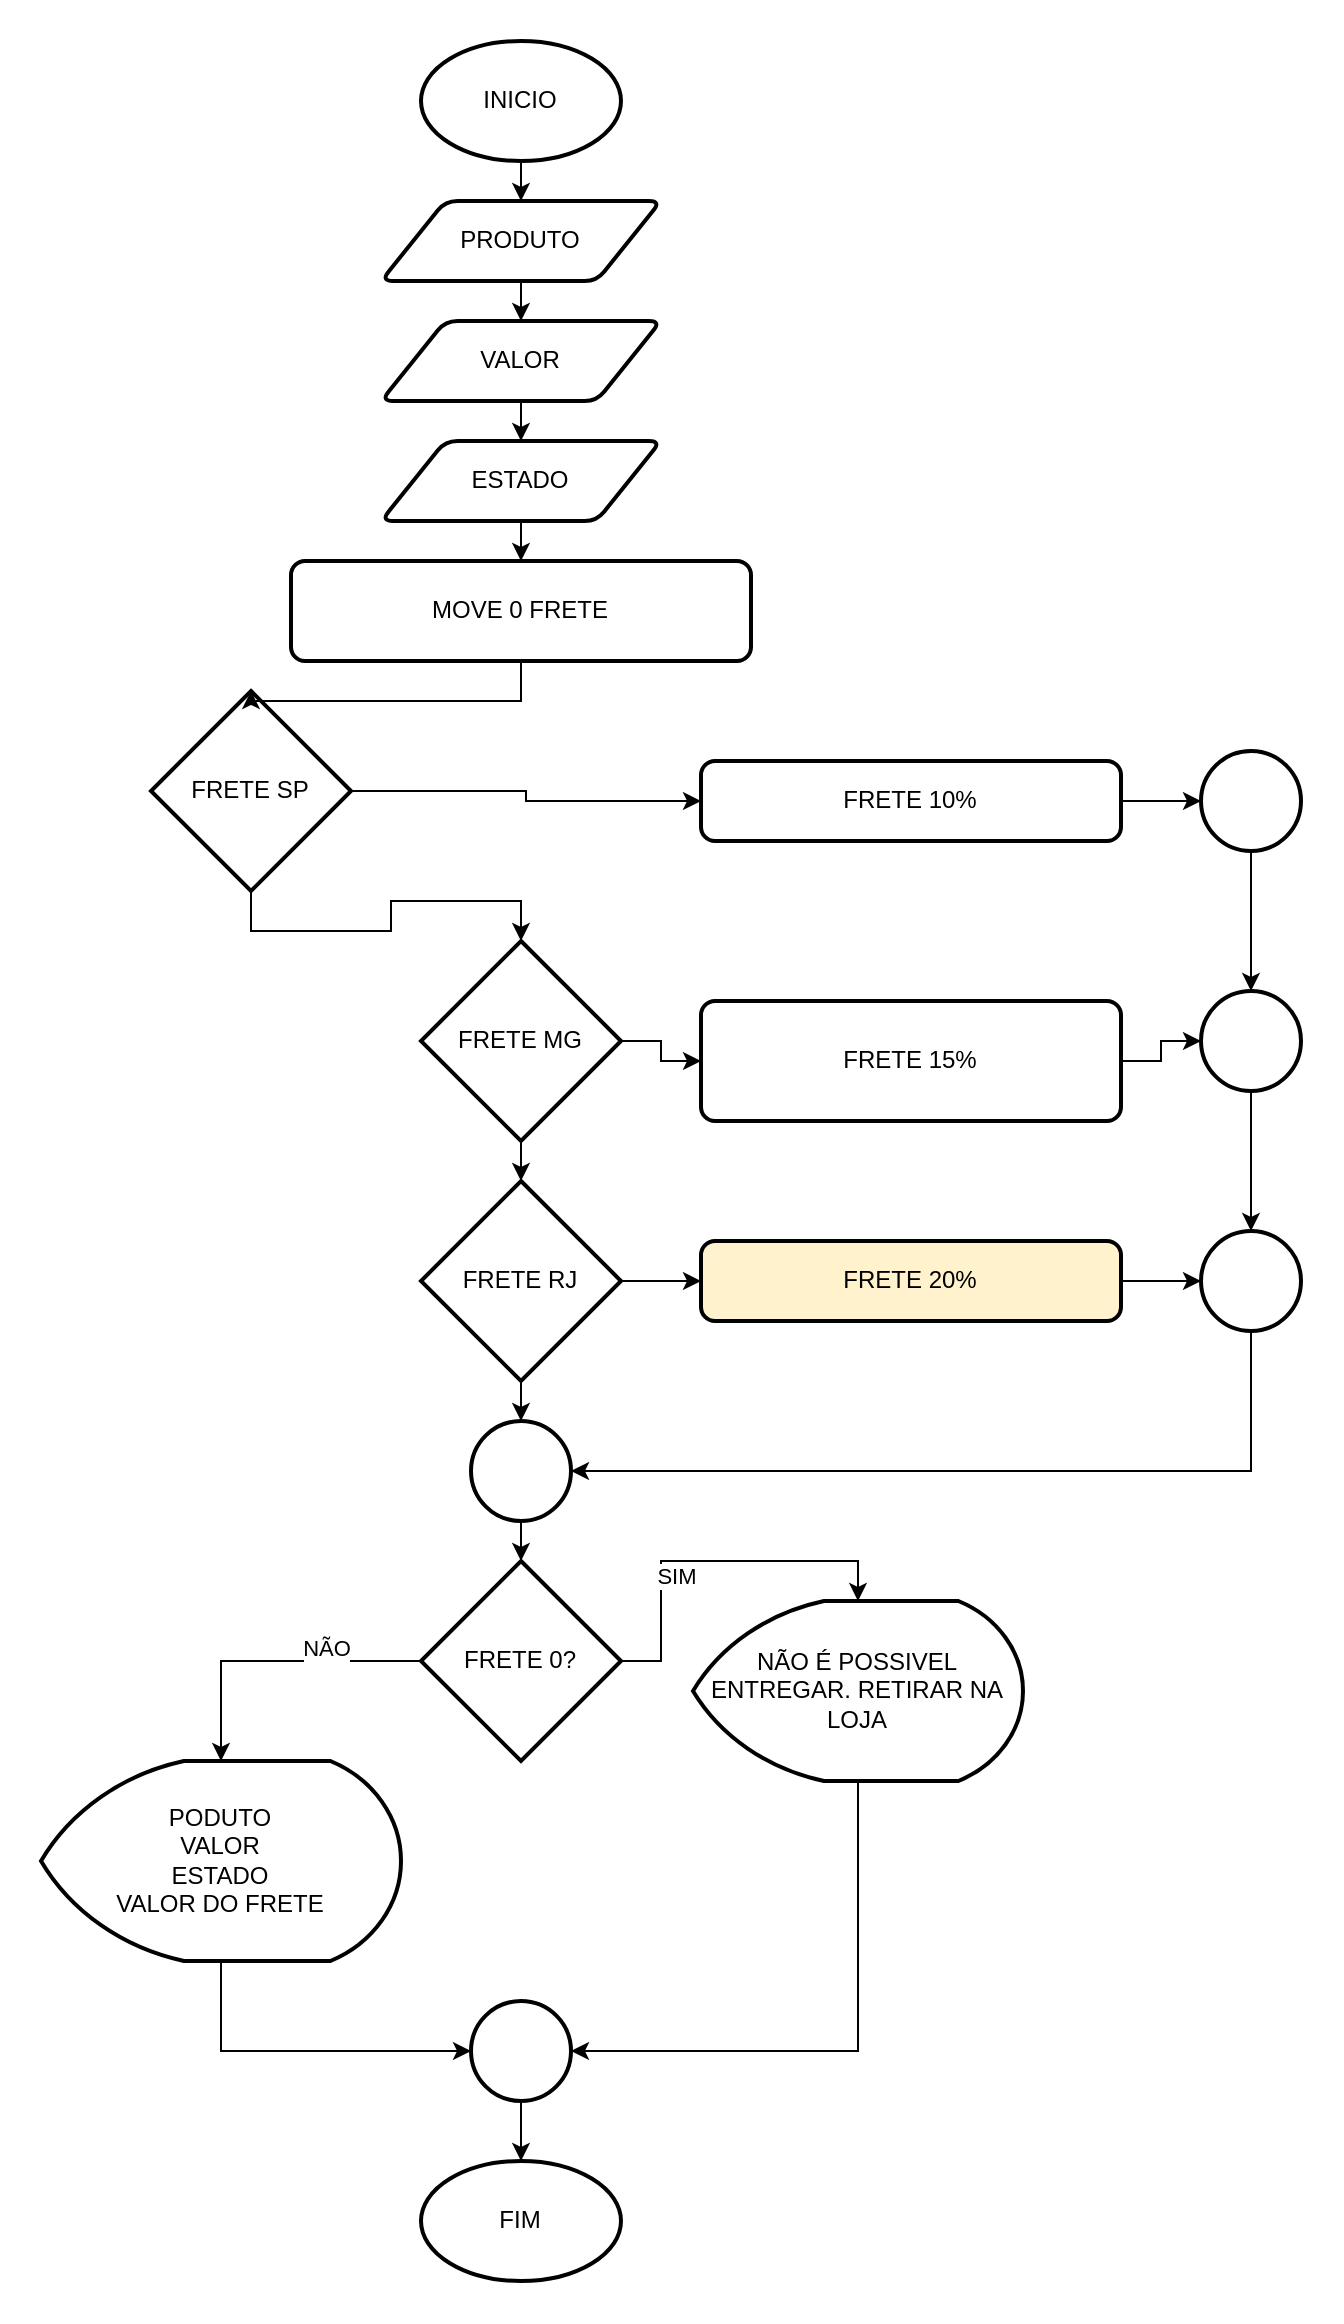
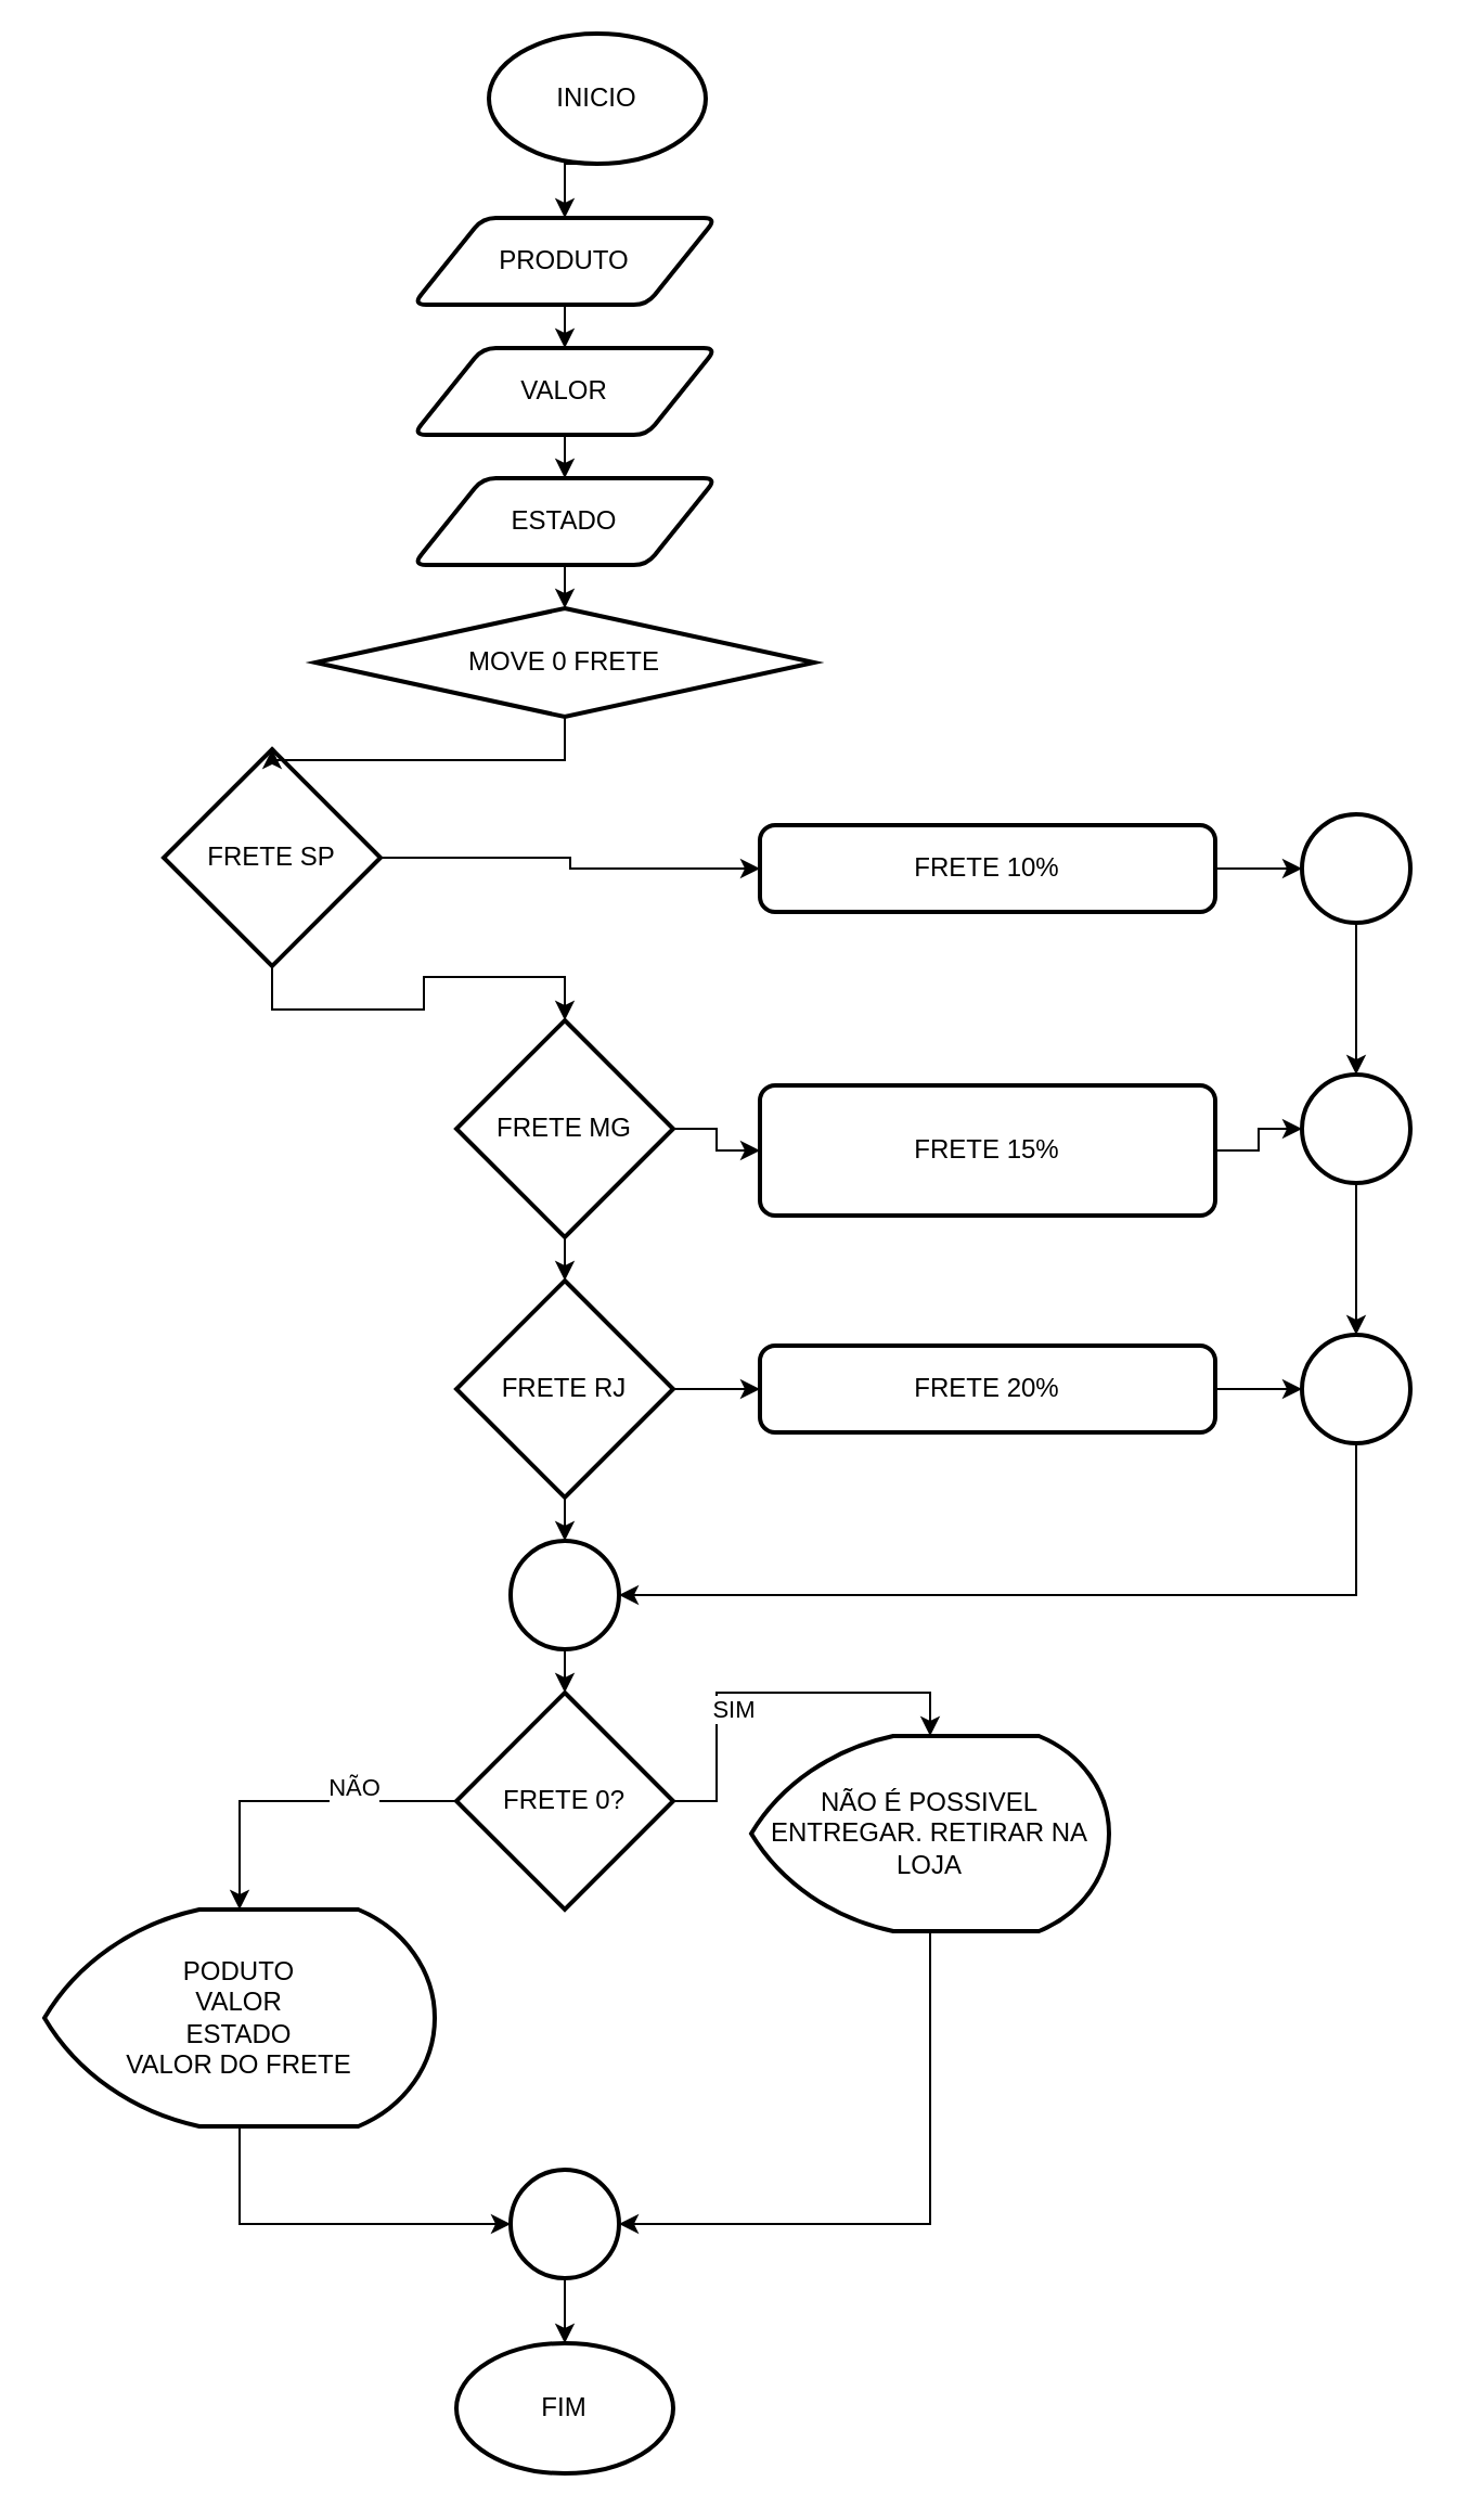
- <mxCell id="3" value="&lt;font style=&quot;vertical-align: inherit;&quot;&gt;&lt;font style=&quot;vertical-align: inherit;&quot;&gt;INICIO&lt;/font&gt;&lt;/font&gt;" style="strokeWidth=2;html=1;shape=mxgraph.flowchart.start_1;whiteSpace=wrap;" vertex="1" parent="1"><mxGeometry x="210" y="20" width="100" height="60" as="geometry" /></mxCell>
+ <mxCell id="3" value="&lt;font style=&quot;vertical-align: inherit;&quot;&gt;&lt;font style=&quot;vertical-align: inherit;&quot;&gt;INICIO&lt;/font&gt;&lt;/font&gt;" style="strokeWidth=2;html=1;shape=mxgraph.flowchart.start_1;whiteSpace=wrap;" vertex="1" parent="1"><mxGeometry x="225" y="15" width="100" height="60" as="geometry" /></mxCell>
- <mxCell id="11" value="&lt;font style=&quot;vertical-align: inherit;&quot;&gt;&lt;font style=&quot;vertical-align: inherit;&quot;&gt;MOVE 0 FRETE&lt;/font&gt;&lt;/font&gt;" style="rounded=1;whiteSpace=wrap;html=1;absoluteArcSize=1;arcSize=14;strokeWidth=2;" vertex="1" parent="1"><mxGeometry x="145" y="280" width="230" height="50" as="geometry" /></mxCell>
+ <mxCell id="11" value="&lt;font style=&quot;vertical-align: inherit;&quot;&gt;&lt;font style=&quot;vertical-align: inherit;&quot;&gt;MOVE 0 FRETE&lt;/font&gt;&lt;/font&gt;" style="rhombus;whiteSpace=wrap;html=1;absoluteArcSize=1;arcSize=14;strokeWidth=2;" vertex="1" parent="1"><mxGeometry x="145" y="280" width="230" height="50" as="geometry" /></mxCell>
- <mxCell id="20" value="&lt;font style=&quot;vertical-align: inherit;&quot;&gt;&lt;font style=&quot;vertical-align: inherit;&quot;&gt;&lt;font style=&quot;vertical-align: inherit;&quot;&gt;&lt;font style=&quot;vertical-align: inherit;&quot;&gt;FRETE 20%&lt;/font&gt;&lt;/font&gt;&lt;/font&gt;&lt;/font&gt;" style="rounded=1;whiteSpace=wrap;html=1;absoluteArcSize=1;arcSize=14;strokeWidth=2;fillColor=#fff2cc;" vertex="1" parent="1"><mxGeometry x="350" y="620" width="210" height="40" as="geometry" /></mxCell>
+ <mxCell id="20" value="&lt;font style=&quot;vertical-align: inherit;&quot;&gt;&lt;font style=&quot;vertical-align: inherit;&quot;&gt;&lt;font style=&quot;vertical-align: inherit;&quot;&gt;&lt;font style=&quot;vertical-align: inherit;&quot;&gt;FRETE 20%&lt;/font&gt;&lt;/font&gt;&lt;/font&gt;&lt;/font&gt;" style="rounded=1;whiteSpace=wrap;html=1;absoluteArcSize=1;arcSize=14;strokeWidth=2;" vertex="1" parent="1"><mxGeometry x="350" y="620" width="210" height="40" as="geometry" /></mxCell>
